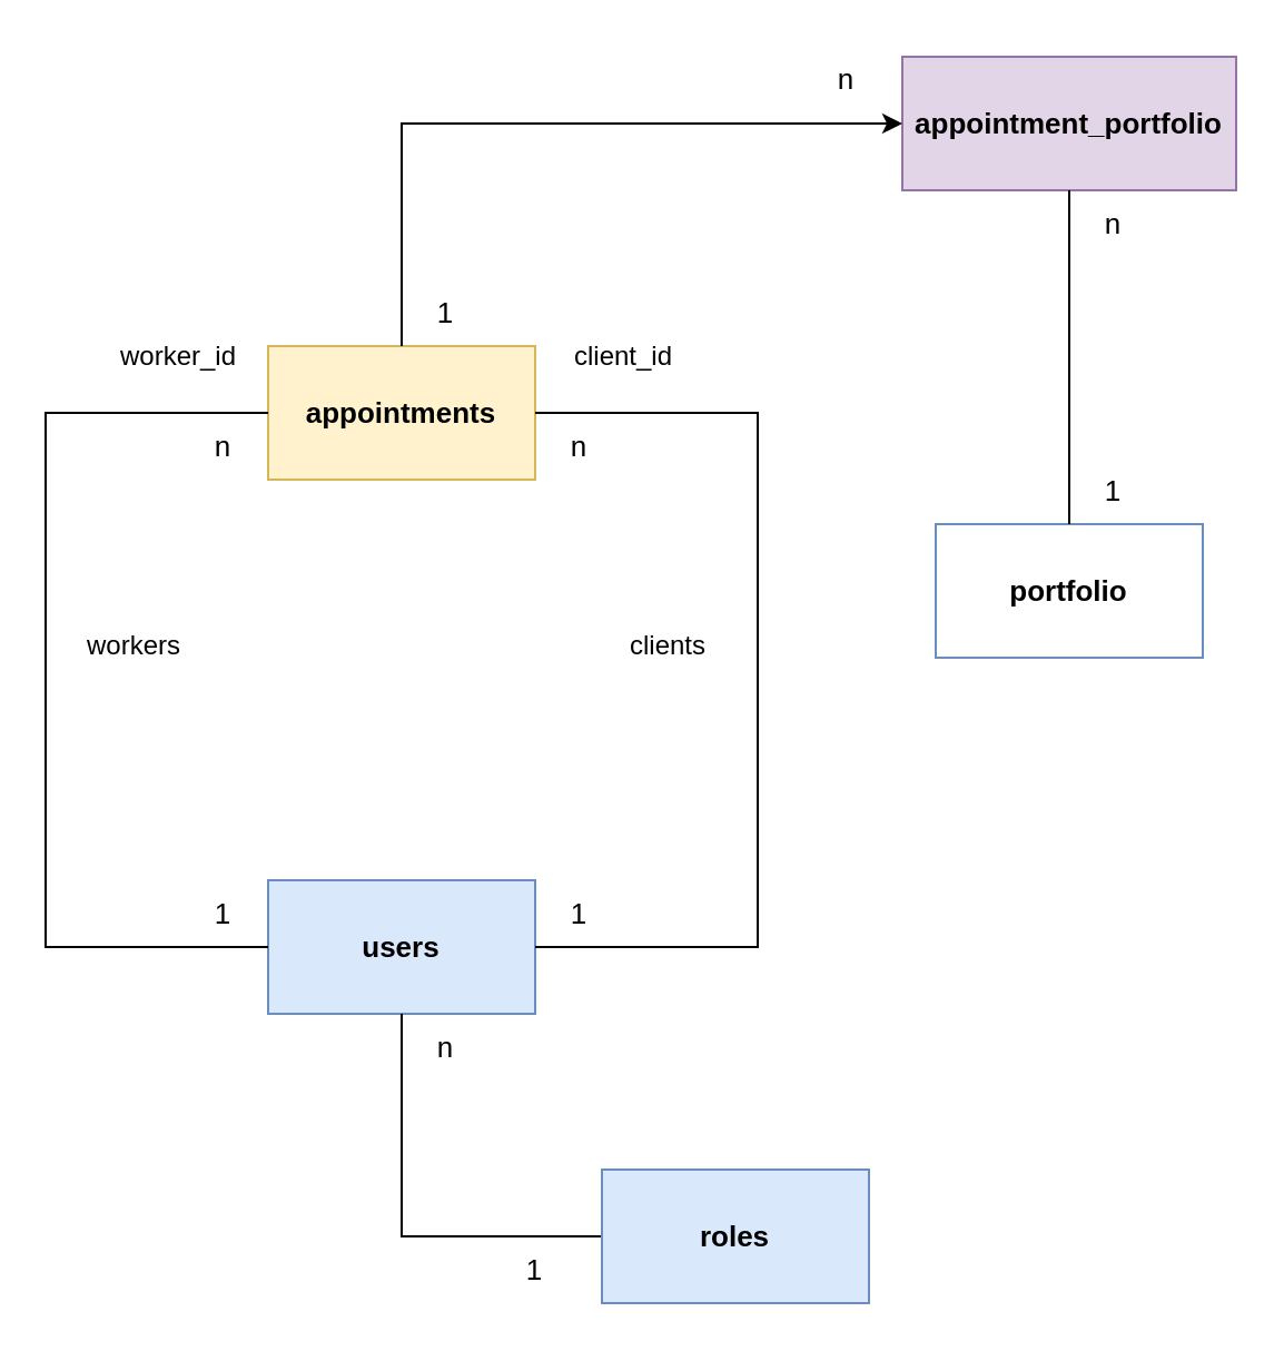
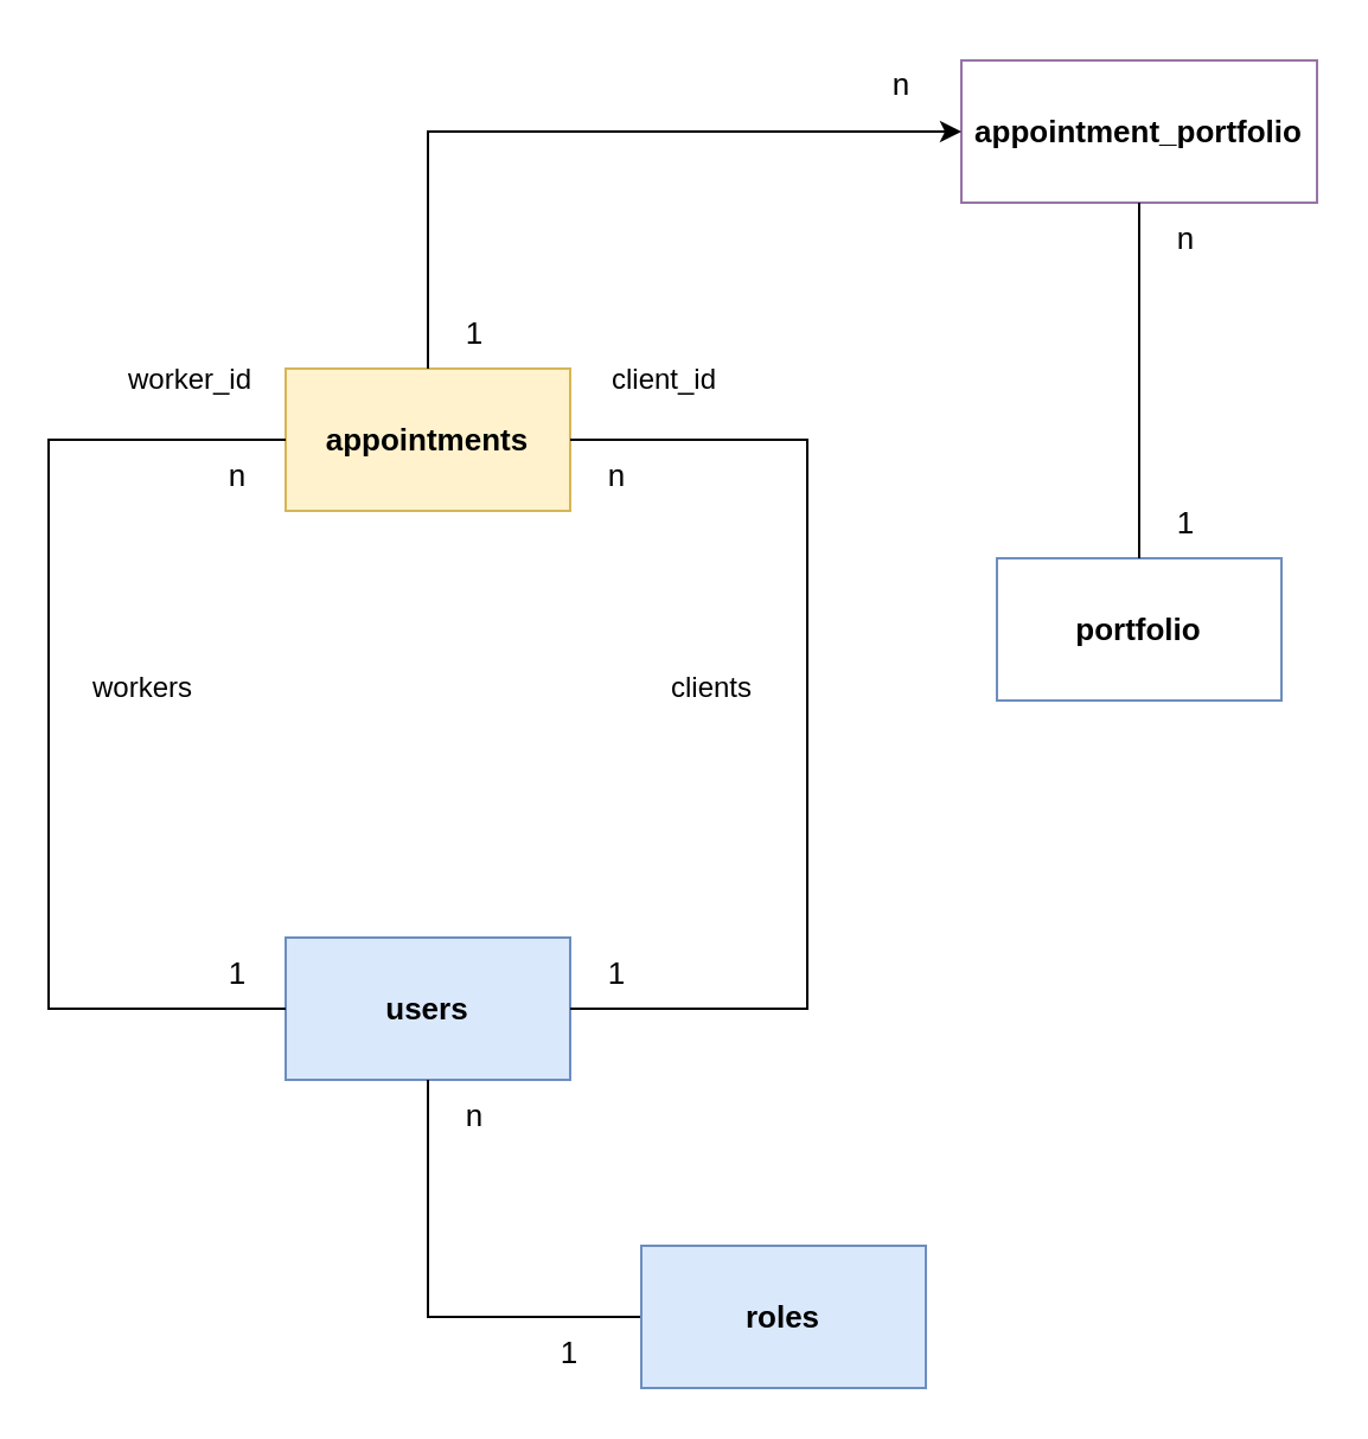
- <mxCell id="14" value="appointment_portfolio" style="rounded=0;whiteSpace=wrap;html=1;fillColor=#e1d5e7;strokeColor=#9673a6;fontStyle=1;fontSize=13;" parent="1" vertex="1"><mxGeometry x="405" y="25" width="150" height="60" as="geometry" /></mxCell>
+ <mxCell id="14" value="appointment_portfolio" style="rounded=0;whiteSpace=wrap;html=1;fillColor=#ffffff;strokeColor=#9673a6;fontStyle=1;fontSize=13;" parent="1" vertex="1"><mxGeometry x="405" y="25" width="150" height="60" as="geometry" /></mxCell>
